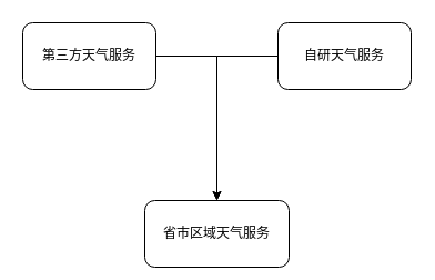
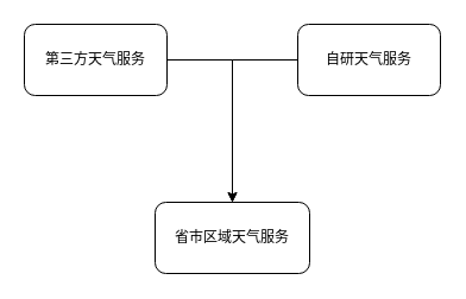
- <mxCell id="2" value="省市区域天气服务" style="rounded=1;whiteSpace=wrap;html=1;" vertex="1" parent="1"><mxGeometry x="130" y="180" width="130" height="60" as="geometry" /></mxCell>
+ <mxCell id="2" value="省市区域天气服务" style="rounded=1;whiteSpace=wrap;html=1;" vertex="1" parent="1"><mxGeometry x="130" y="170" width="130" height="60" as="geometry" /></mxCell>
